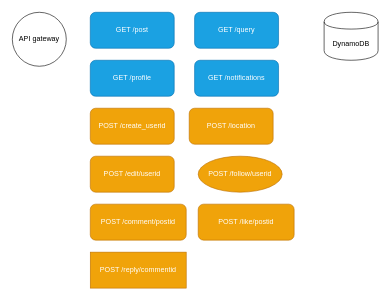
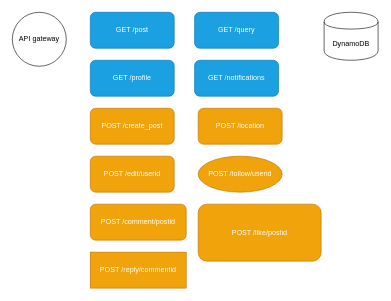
- <mxCell id="2" value="POST /create_userid" style="rounded=1;whiteSpace=wrap;html=1;fillColor=#f0a30a;strokeColor=#BD7000;fontColor=#ffffff;" vertex="1" parent="1"><mxGeometry x="150" y="180" width="140" height="60" as="geometry" /></mxCell>
+ <mxCell id="2" value="POST /create_post" style="rounded=1;whiteSpace=wrap;html=1;fillColor=#f0a30a;strokeColor=#BD7000;fontColor=#ffffff;" vertex="1" parent="1"><mxGeometry x="150" y="180" width="140" height="60" as="geometry" /></mxCell>
- <mxCell id="13" value="POST /location" style="rounded=1;whiteSpace=wrap;html=1;fillColor=#f0a30a;strokeColor=#BD7000;fontColor=#ffffff;" vertex="1" parent="1"><mxGeometry x="315" y="180" width="140" height="60" as="geometry" /></mxCell>
+ <mxCell id="13" value="POST /location" style="rounded=1;whiteSpace=wrap;html=1;fillColor=#f0a30a;strokeColor=#BD7000;fontColor=#ffffff;" vertex="1" parent="1"><mxGeometry x="330" y="180" width="140" height="60" as="geometry" /></mxCell>
- <mxCell id="10" value="POST /like/postid" style="rounded=1;whiteSpace=wrap;html=1;fillColor=#f0a30a;strokeColor=#BD7000;fontColor=#ffffff;" vertex="1" parent="1"><mxGeometry x="330" y="340" width="160" height="60" as="geometry" /></mxCell>
+ <mxCell id="10" value="POST /like/postid" style="rounded=1;whiteSpace=wrap;html=1;fillColor=#f0a30a;strokeColor=#BD7000;fontColor=#ffffff;" vertex="1" parent="1"><mxGeometry x="330" y="340" width="205" height="95" as="geometry" /></mxCell>
